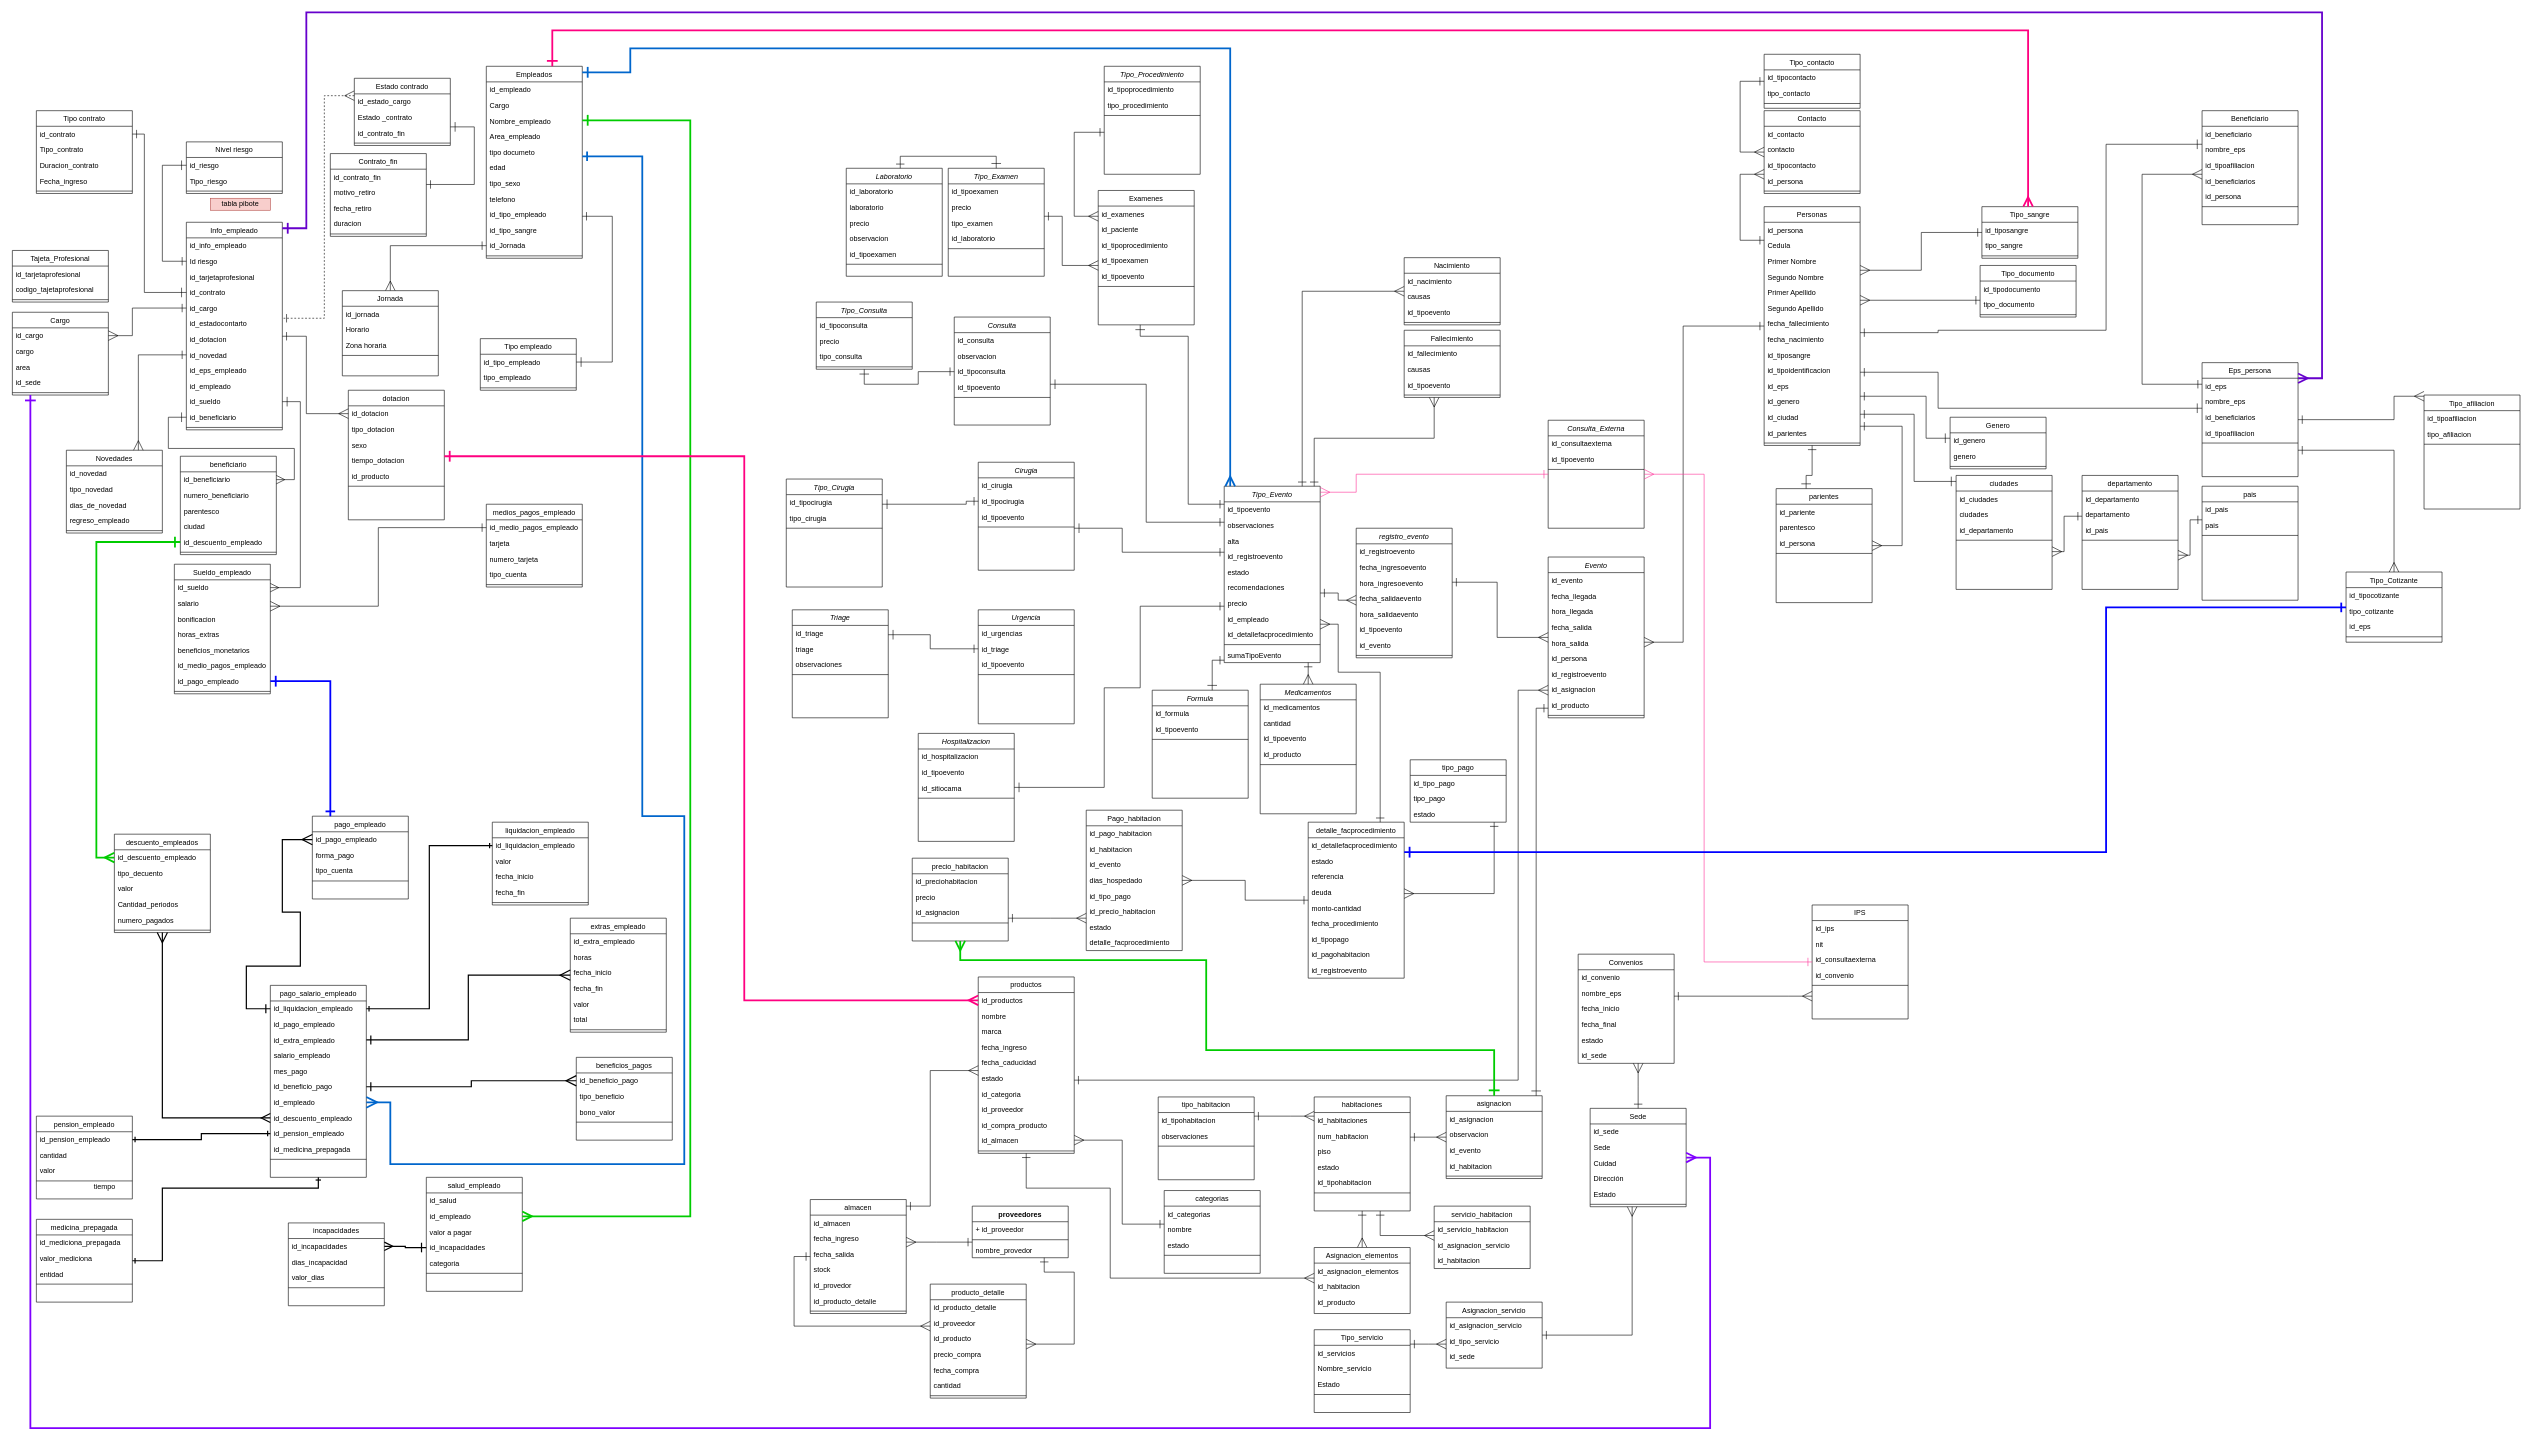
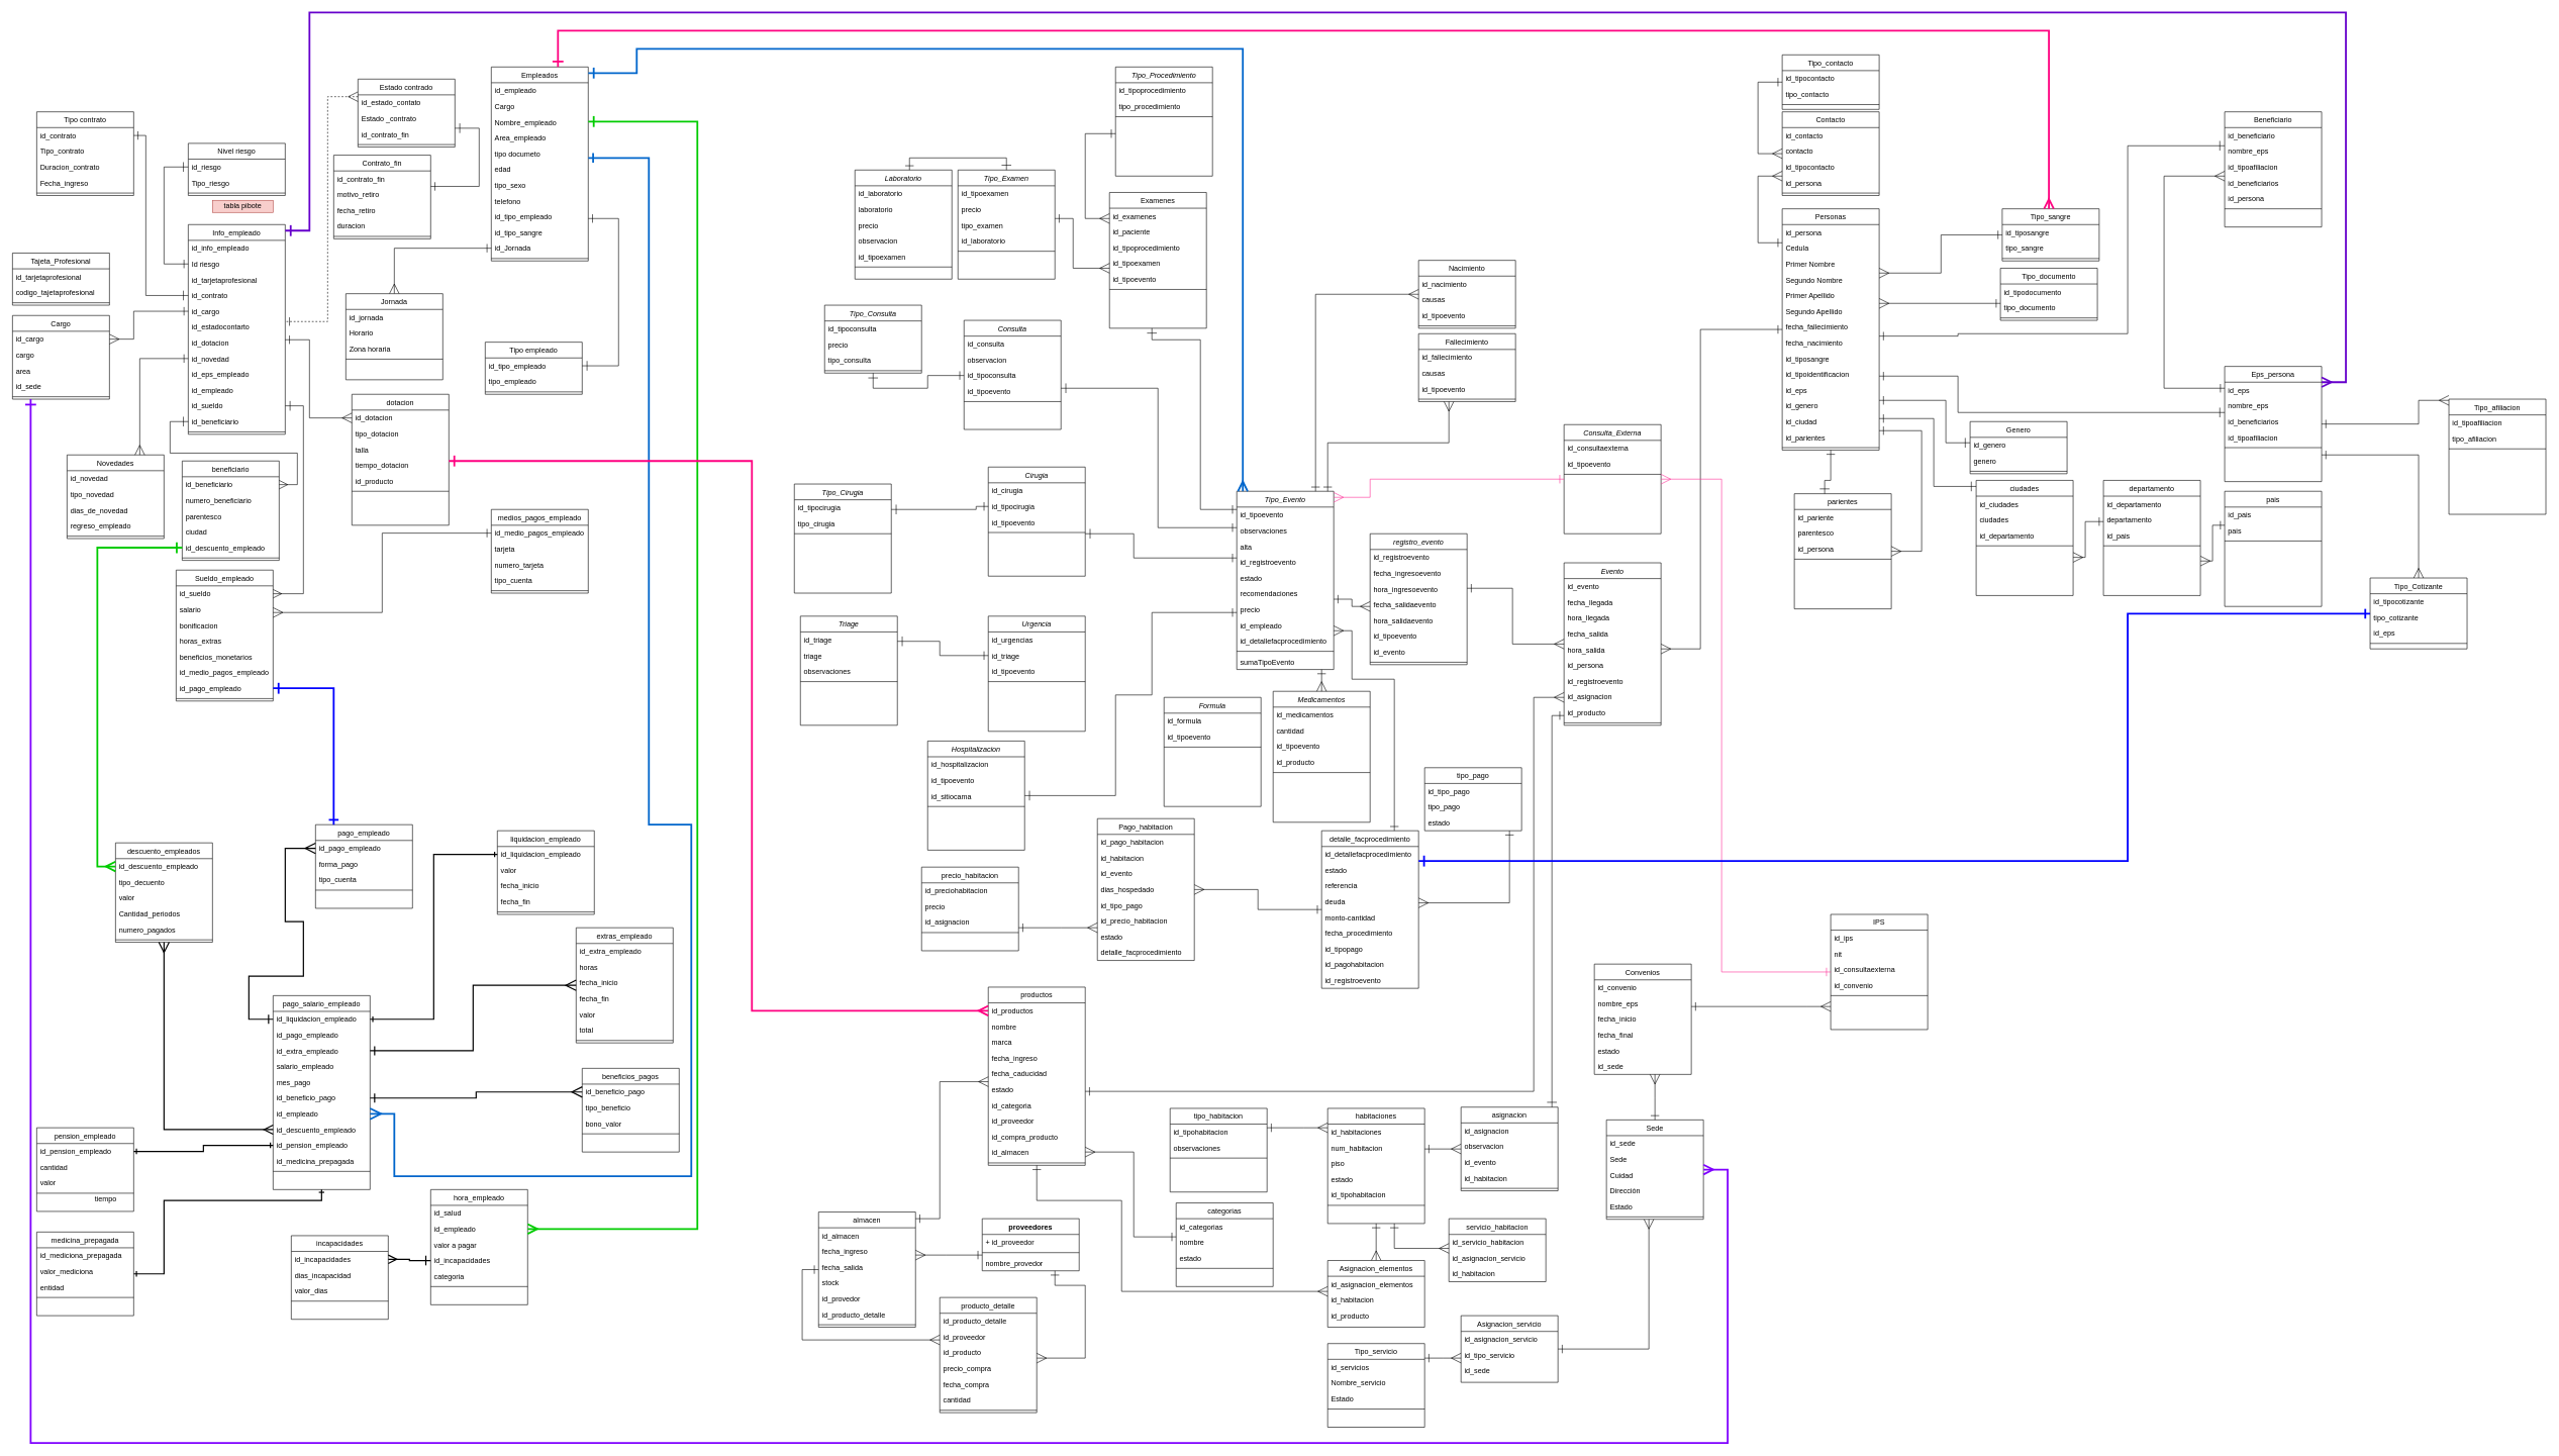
- <mxCell id="56" value="id_estado_cargo" style="text;align=left;verticalAlign=top;spacingLeft=4;spacingRight=4;overflow=hidden;rotatable=0;points=[[0,0.5],[1,0.5]];portConstraint=eastwest;" vertex="1" parent="55"><mxGeometry y="26" width="160" height="26" as="geometry" /></mxCell>
+ <mxCell id="56" value="id_estado_contato" style="text;align=left;verticalAlign=top;spacingLeft=4;spacingRight=4;overflow=hidden;rotatable=0;points=[[0,0.5],[1,0.5]];portConstraint=eastwest;" vertex="1" parent="55"><mxGeometry y="26" width="160" height="26" as="geometry" /></mxCell>
- <mxCell id="75" value="sexo" style="text;align=left;verticalAlign=top;spacingLeft=4;spacingRight=4;overflow=hidden;rotatable=0;points=[[0,0.5],[1,0.5]];portConstraint=eastwest;rounded=0;shadow=0;html=0;" vertex="1" parent="72"><mxGeometry y="78" width="160" height="26" as="geometry" /></mxCell>
+ <mxCell id="75" value="talla" style="text;align=left;verticalAlign=top;spacingLeft=4;spacingRight=4;overflow=hidden;rotatable=0;points=[[0,0.5],[1,0.5]];portConstraint=eastwest;rounded=0;shadow=0;html=0;" vertex="1" parent="72"><mxGeometry y="78" width="160" height="26" as="geometry" /></mxCell>
- <mxCell id="497" style="edgeStyle=orthogonalEdgeStyle;rounded=0;orthogonalLoop=1;jettySize=auto;html=1;startArrow=ERone;startFill=0;endArrow=ERone;endFill=0;endSize=12;startSize=14;" edge="1" parent="1" source="287" target="358"><mxGeometry relative="1" as="geometry"><Array as="points"><mxPoint x="2020" y="1100" /><mxPoint x="2080" y="1100" /></Array><mxPoint x="1960" y="1313.5" as="sourcePoint" /><mxPoint x="1970" y="1070.5" as="targetPoint" /></mxGeometry></mxCell>
- <mxCell id="555" style="edgeStyle=orthogonalEdgeStyle;rounded=0;orthogonalLoop=1;jettySize=auto;html=1;strokeColor=#00CC00;strokeWidth=3;startArrow=ERone;startFill=0;endSize=12;startSize=14;endArrow=ERmany;endFill=0;" edge="1" parent="1" source="396" target="462"><mxGeometry relative="1" as="geometry"><mxPoint x="1329.68" y="1600.002" as="sourcePoint" /><Array as="points"><mxPoint x="2490" y="1750" /><mxPoint x="2010" y="1750" /><mxPoint x="2010" y="1600" /><mxPoint x="1600" y="1600" /></Array><mxPoint x="1230" y="3478.34" as="targetPoint" /></mxGeometry></mxCell>
- <mxCell id="152" value="salud_empleado" style="swimlane;fontStyle=0;align=center;verticalAlign=top;childLayout=stackLayout;horizontal=1;startSize=26;horizontalStack=0;resizeParent=1;resizeLast=0;collapsible=1;marginBottom=0;rounded=0;shadow=0;strokeWidth=1;" vertex="1" parent="1"><mxGeometry x="710" y="1962" width="160" height="190" as="geometry"><mxRectangle x="550" y="140" width="160" height="26" as="alternateBounds" /></mxGeometry></mxCell>
+ <mxCell id="152" value="hora_empleado" style="swimlane;fontStyle=0;align=center;verticalAlign=top;childLayout=stackLayout;horizontal=1;startSize=26;horizontalStack=0;resizeParent=1;resizeLast=0;collapsible=1;marginBottom=0;rounded=0;shadow=0;strokeWidth=1;" vertex="1" parent="1"><mxGeometry x="710" y="1962" width="160" height="190" as="geometry"><mxRectangle x="550" y="140" width="160" height="26" as="alternateBounds" /></mxGeometry></mxCell>
